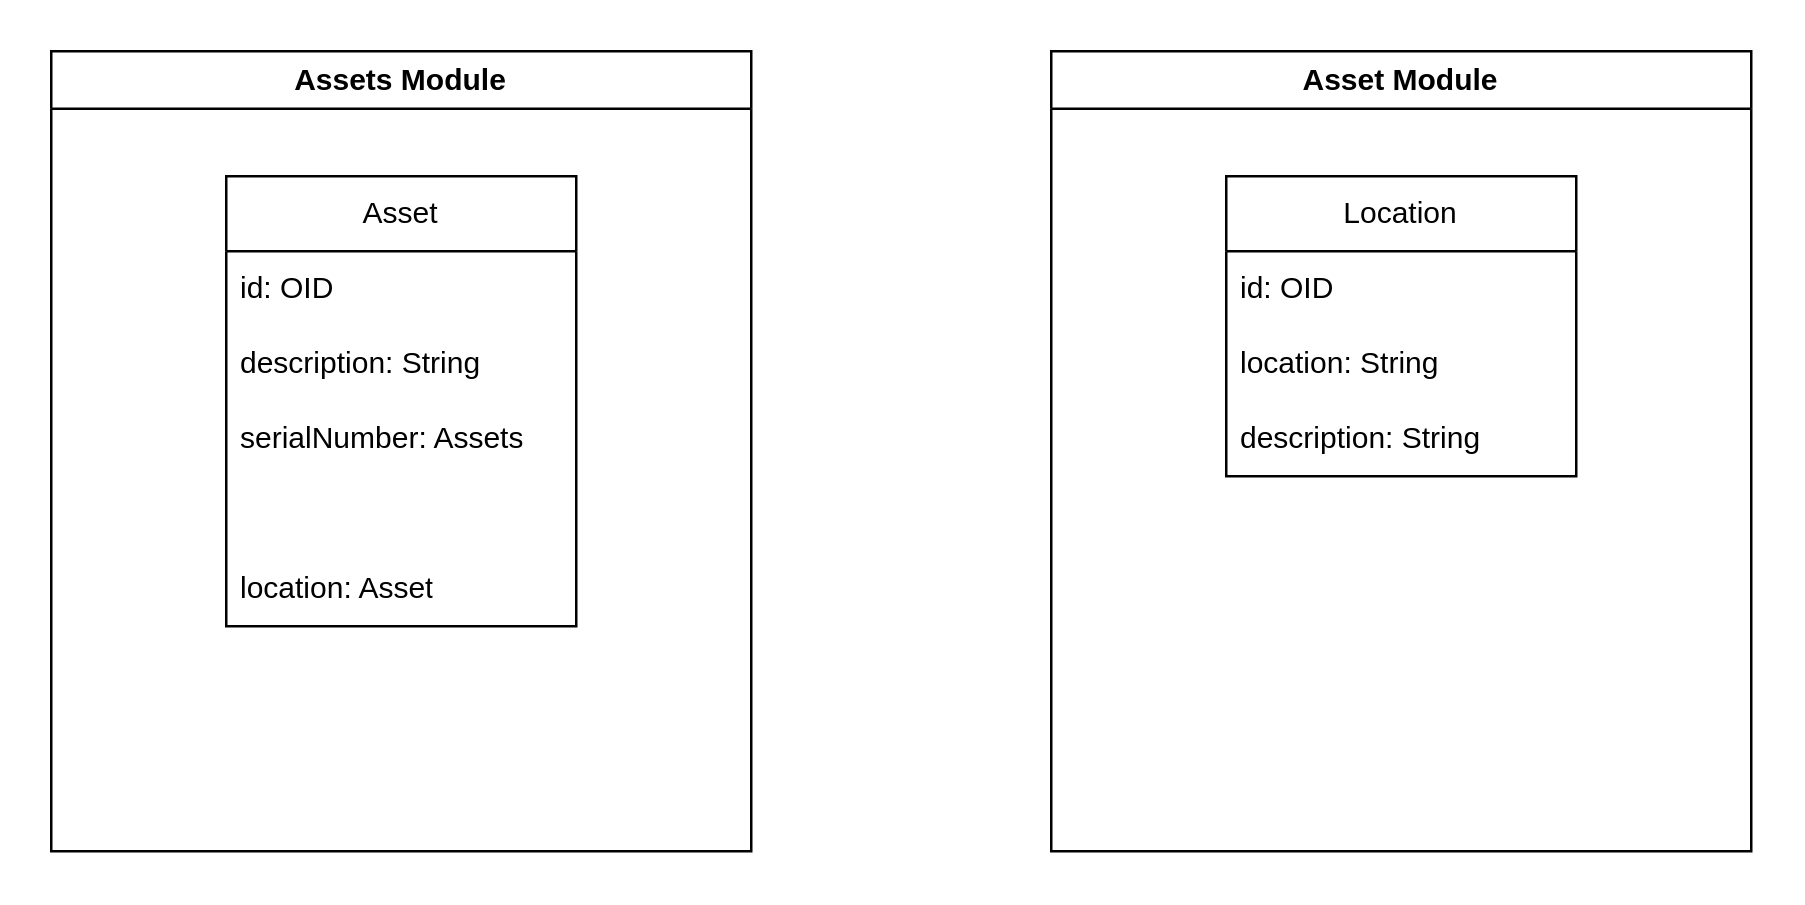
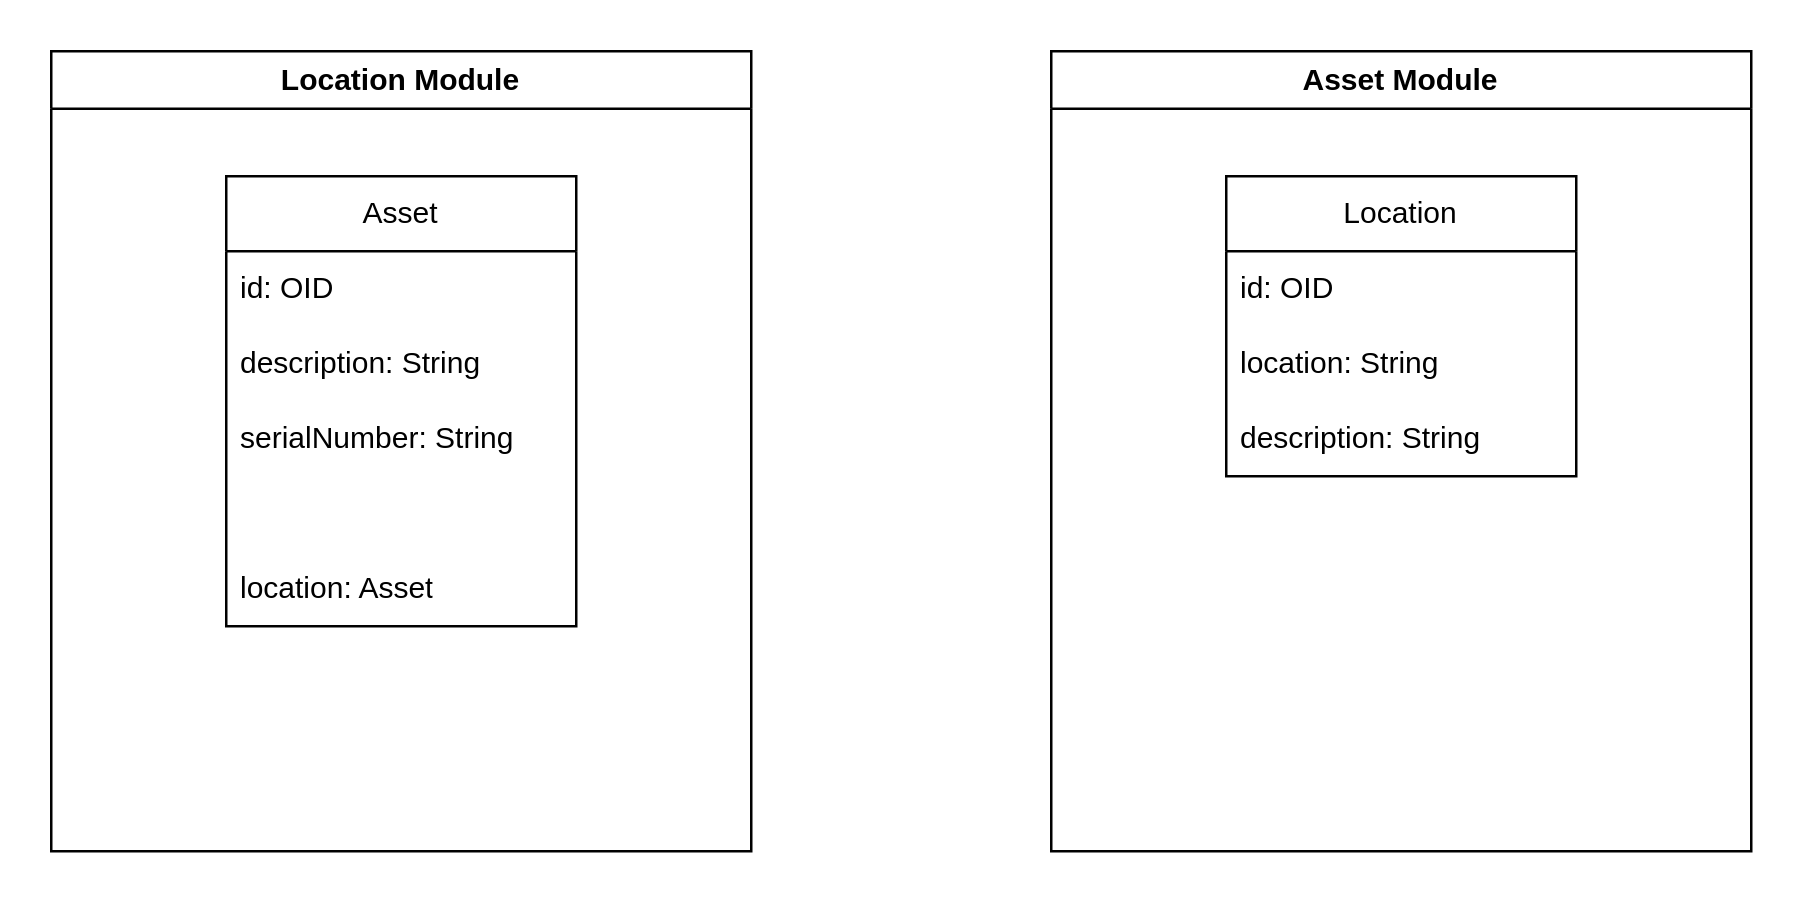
- <mxCell id="2" value="Assets Module" style="swimlane;whiteSpace=wrap;html=1;" vertex="1" parent="1"><mxGeometry x="20" y="20" width="280" height="320" as="geometry"><mxRectangle x="320" y="290" width="130" height="30" as="alternateBounds" /></mxGeometry></mxCell>
+ <mxCell id="2" value="Location Module" style="swimlane;whiteSpace=wrap;html=1;" vertex="1" parent="1"><mxGeometry x="20" y="20" width="280" height="320" as="geometry"><mxRectangle x="320" y="290" width="130" height="30" as="alternateBounds" /></mxGeometry></mxCell>
- <mxCell id="6" value="serialNumber: Assets" style="text;strokeColor=none;fillColor=none;align=left;verticalAlign=middle;spacingLeft=4;spacingRight=4;overflow=hidden;points=[[0,0.5],[1,0.5]];portConstraint=eastwest;rotatable=0;whiteSpace=wrap;html=1;" vertex="1" parent="3"><mxGeometry y="90" width="140" height="30" as="geometry" /></mxCell>
+ <mxCell id="6" value="serialNumber: String" style="text;strokeColor=none;fillColor=none;align=left;verticalAlign=middle;spacingLeft=4;spacingRight=4;overflow=hidden;points=[[0,0.5],[1,0.5]];portConstraint=eastwest;rotatable=0;whiteSpace=wrap;html=1;" vertex="1" parent="3"><mxGeometry y="90" width="140" height="30" as="geometry" /></mxCell>
